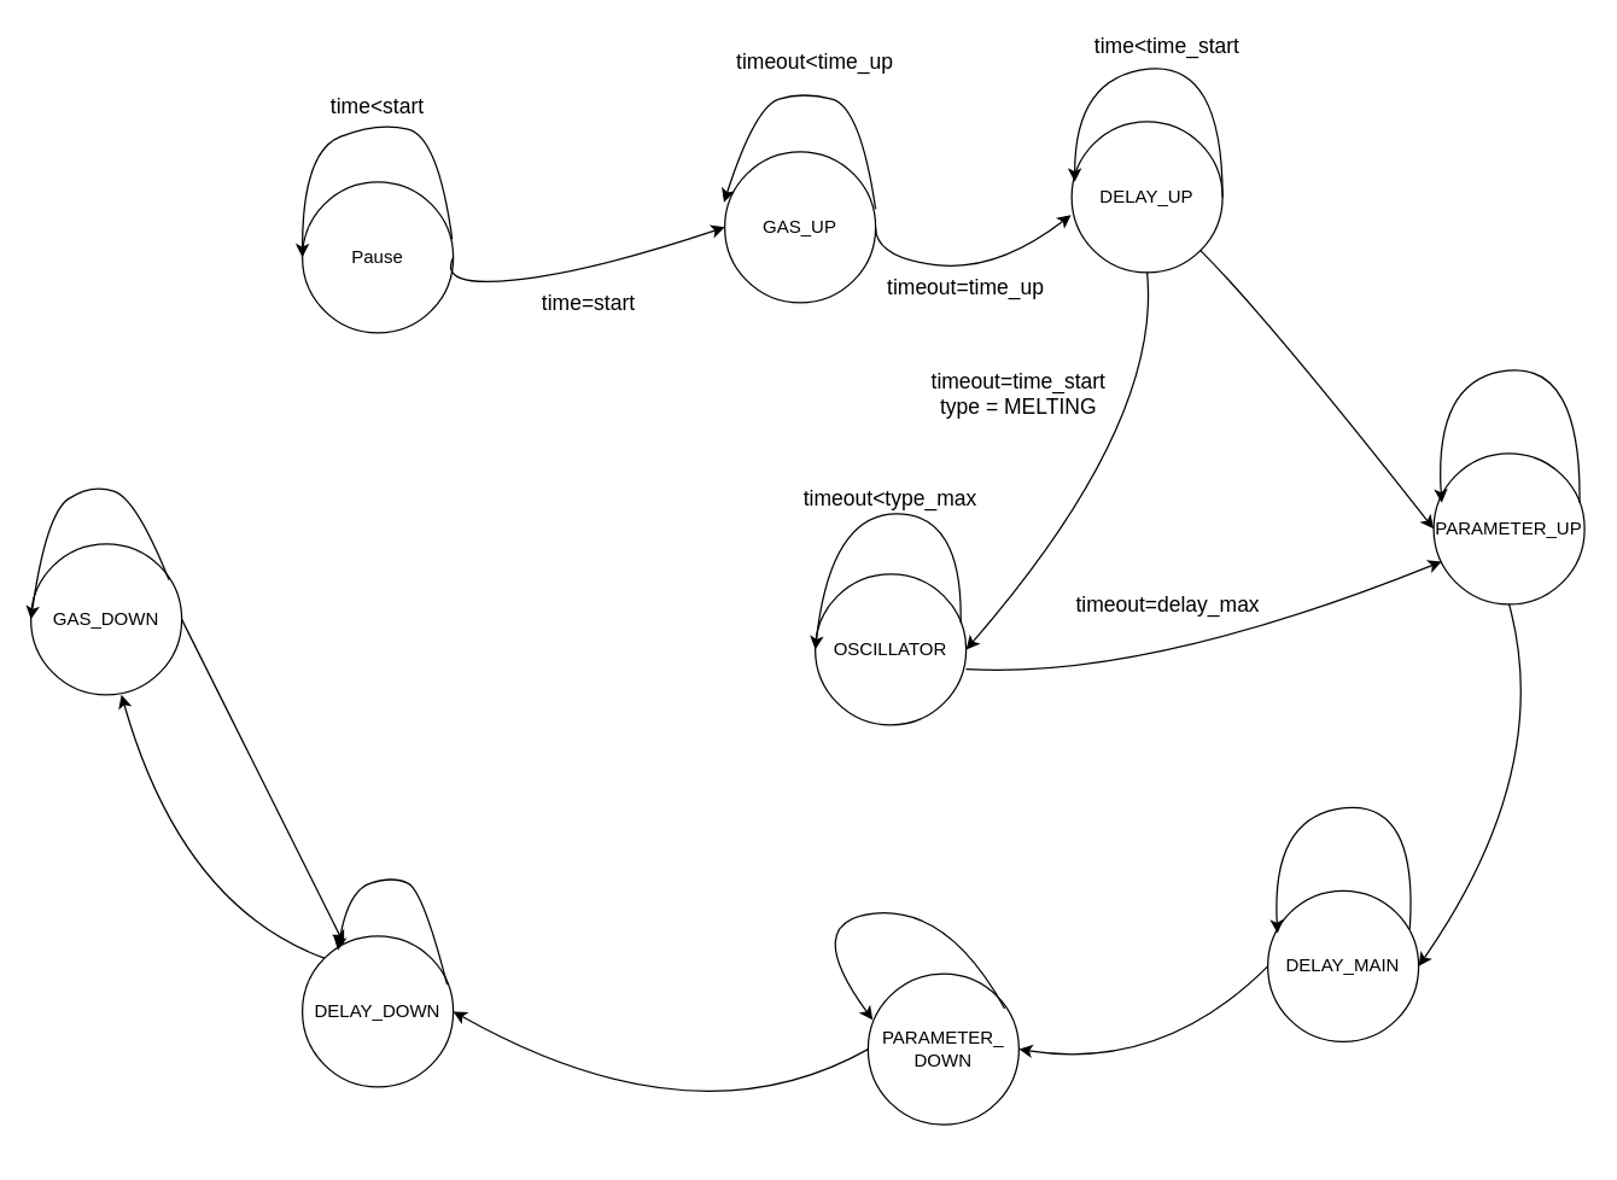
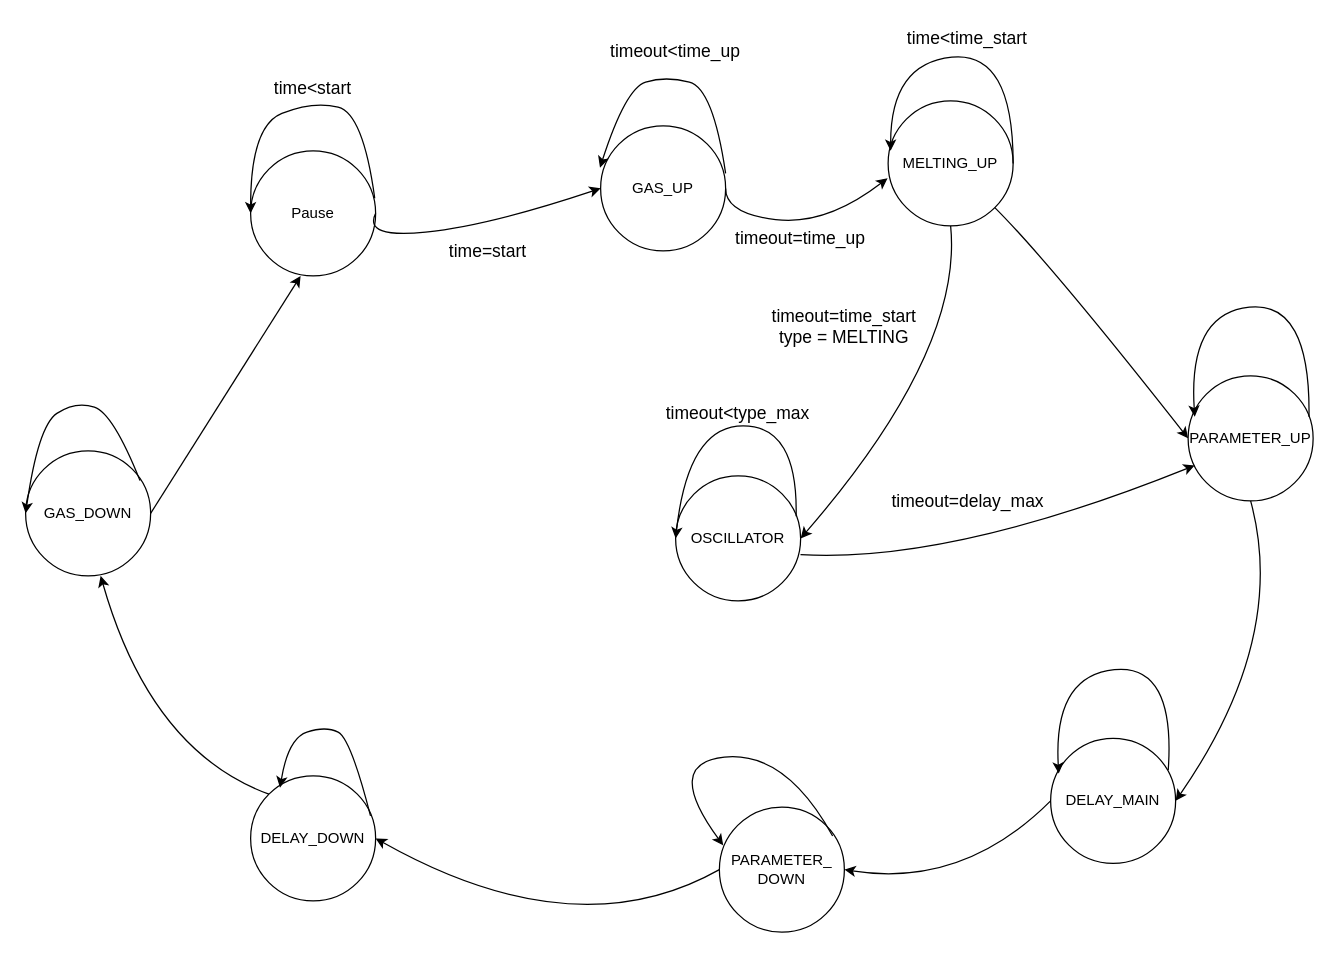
- <mxCell id="5" value="DELAY_UP" style="ellipse;whiteSpace=wrap;html=1;aspect=fixed;" vertex="1" parent="1"><mxGeometry x="710" y="80" width="100" height="100" as="geometry" /></mxCell>
+ <mxCell id="5" value="MELTING_UP" style="ellipse;whiteSpace=wrap;html=1;aspect=fixed;" vertex="1" parent="1"><mxGeometry x="710" y="80" width="100" height="100" as="geometry" /></mxCell>
- <mxCell id="19" value="" style="endArrow=classic;html=1;exitX=1;exitY=0.5;exitDx=0;exitDy=0;" edge="1" parent="1" source="4" target="10"><mxGeometry width="50" height="50" relative="1" as="geometry"><mxPoint x="430" y="360" as="sourcePoint" /><mxPoint x="480" y="310" as="targetPoint" /></mxGeometry></mxCell>
+ <mxCell id="19" value="" style="endArrow=classic;html=1;exitX=1;exitY=0.5;exitDx=0;exitDy=0;entryX=0.4;entryY=1;entryDx=0;entryDy=0;entryPerimeter=0;" edge="1" parent="1" source="4" target="2"><mxGeometry width="50" height="50" relative="1" as="geometry"><mxPoint x="430" y="360" as="sourcePoint" /><mxPoint x="480" y="310" as="targetPoint" /></mxGeometry></mxCell>
